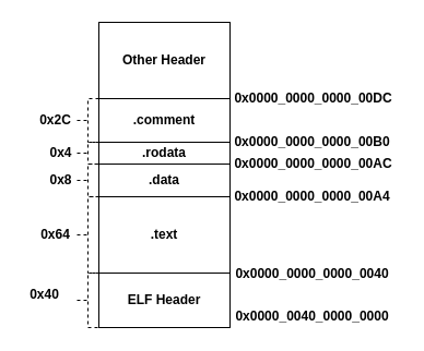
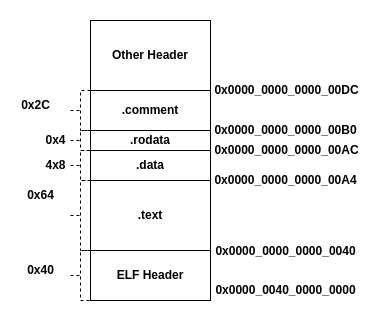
- <mxCell id="18" value="0x2C" style="text;html=1;align=center;verticalAlign=middle;resizable=0;points=[];autosize=1;strokeColor=none;fillColor=none;fontStyle=1" vertex="1" parent="1"><mxGeometry x="30" y="100" width="40" height="20" as="geometry" /></mxCell>
+ <mxCell id="18" value="0x2C" style="text;html=1;align=center;verticalAlign=middle;resizable=0;points=[];autosize=1;strokeColor=none;fillColor=none;fontStyle=1" vertex="1" parent="1"><mxGeometry x="15" y="95" width="40" height="20" as="geometry" /></mxCell>
- <mxCell id="12" value="0x8" style="text;html=1;align=center;verticalAlign=middle;resizable=0;points=[];autosize=1;strokeColor=none;fillColor=none;fontStyle=1" vertex="1" parent="1"><mxGeometry x="35" y="155" width="40" height="20" as="geometry" /></mxCell>
+ <mxCell id="12" value="4x8" style="text;html=1;align=center;verticalAlign=middle;resizable=0;points=[];autosize=1;strokeColor=none;fillColor=none;fontStyle=1" vertex="1" parent="1"><mxGeometry x="35" y="155" width="40" height="20" as="geometry" /></mxCell>
- <mxCell id="10" value="0x64" style="text;html=1;align=center;verticalAlign=middle;resizable=0;points=[];autosize=1;strokeColor=none;fillColor=none;fontStyle=1" vertex="1" parent="1"><mxGeometry x="30" y="205" width="40" height="20" as="geometry" /></mxCell>
+ <mxCell id="10" value="0x64" style="text;html=1;align=center;verticalAlign=middle;resizable=0;points=[];autosize=1;strokeColor=none;fillColor=none;fontStyle=1" vertex="1" parent="1"><mxGeometry x="20" y="185" width="40" height="20" as="geometry" /></mxCell>
